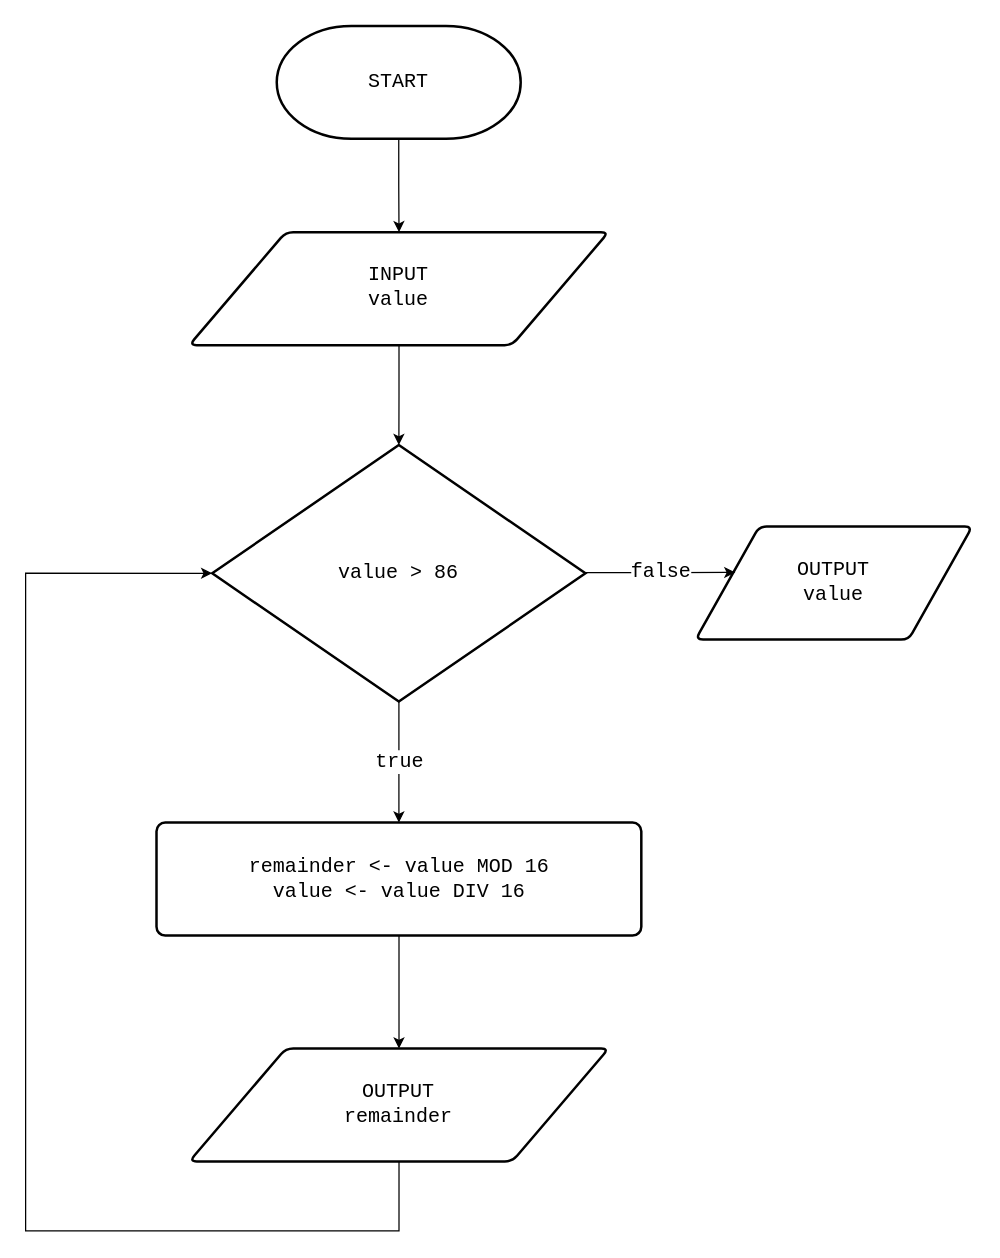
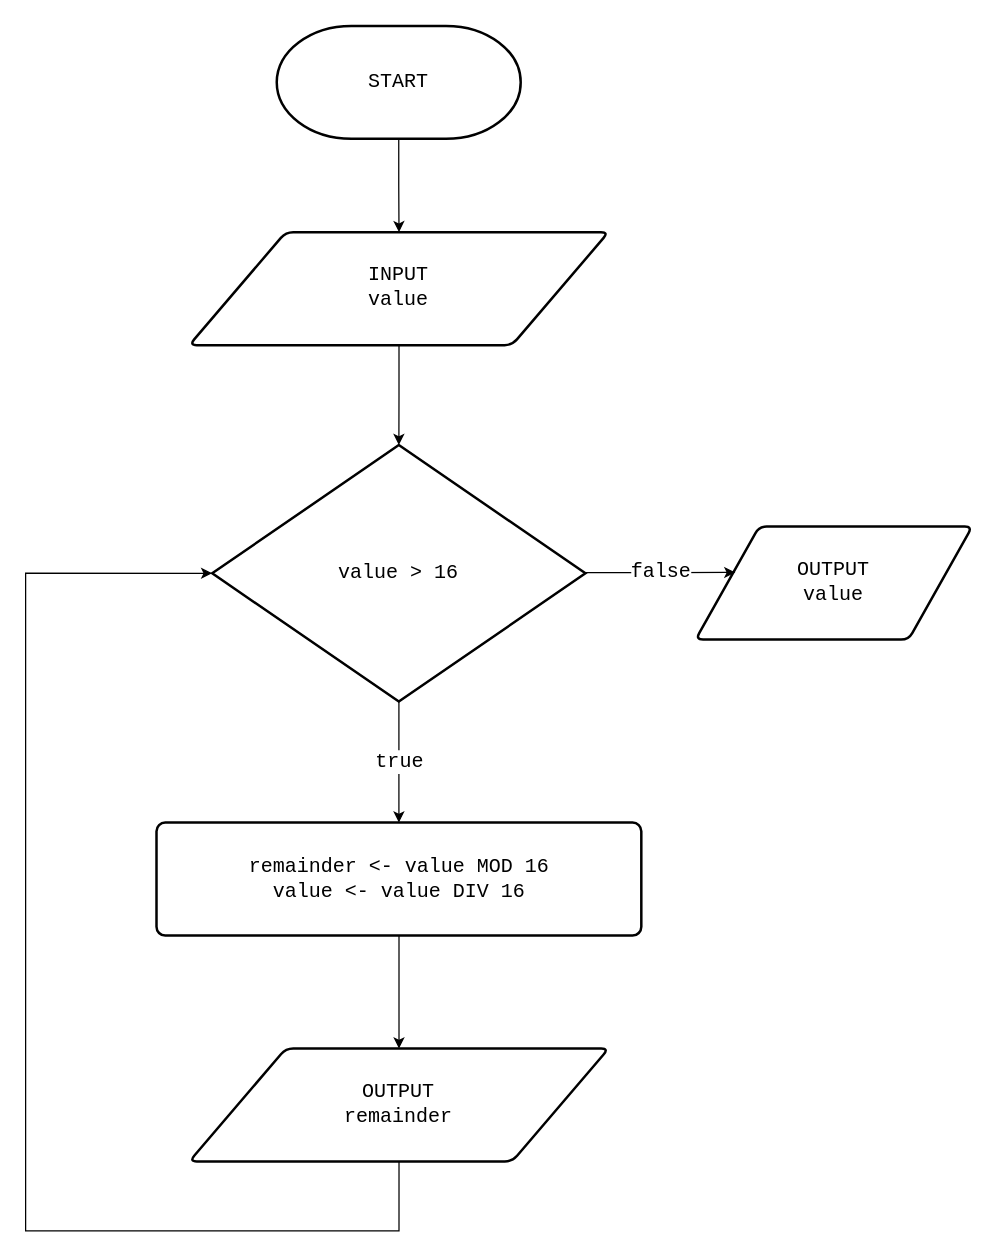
- <mxCell id="8" value="&lt;font style=&quot;font-size: 16px&quot;&gt;value &amp;gt; 86&lt;/font&gt;" style="strokeWidth=2;html=1;shape=mxgraph.flowchart.decision;whiteSpace=wrap;fontFamily=Courier New;fontSize=16;" parent="2" vertex="1"><mxGeometry x="149.279" y="335.306" width="298.558" height="205.259" as="geometry" /></mxCell>
+ <mxCell id="8" value="&lt;font style=&quot;font-size: 16px&quot;&gt;value &amp;gt; 16&lt;/font&gt;" style="strokeWidth=2;html=1;shape=mxgraph.flowchart.decision;whiteSpace=wrap;fontFamily=Courier New;fontSize=16;" parent="2" vertex="1"><mxGeometry x="149.279" y="335.306" width="298.558" height="205.259" as="geometry" /></mxCell>
